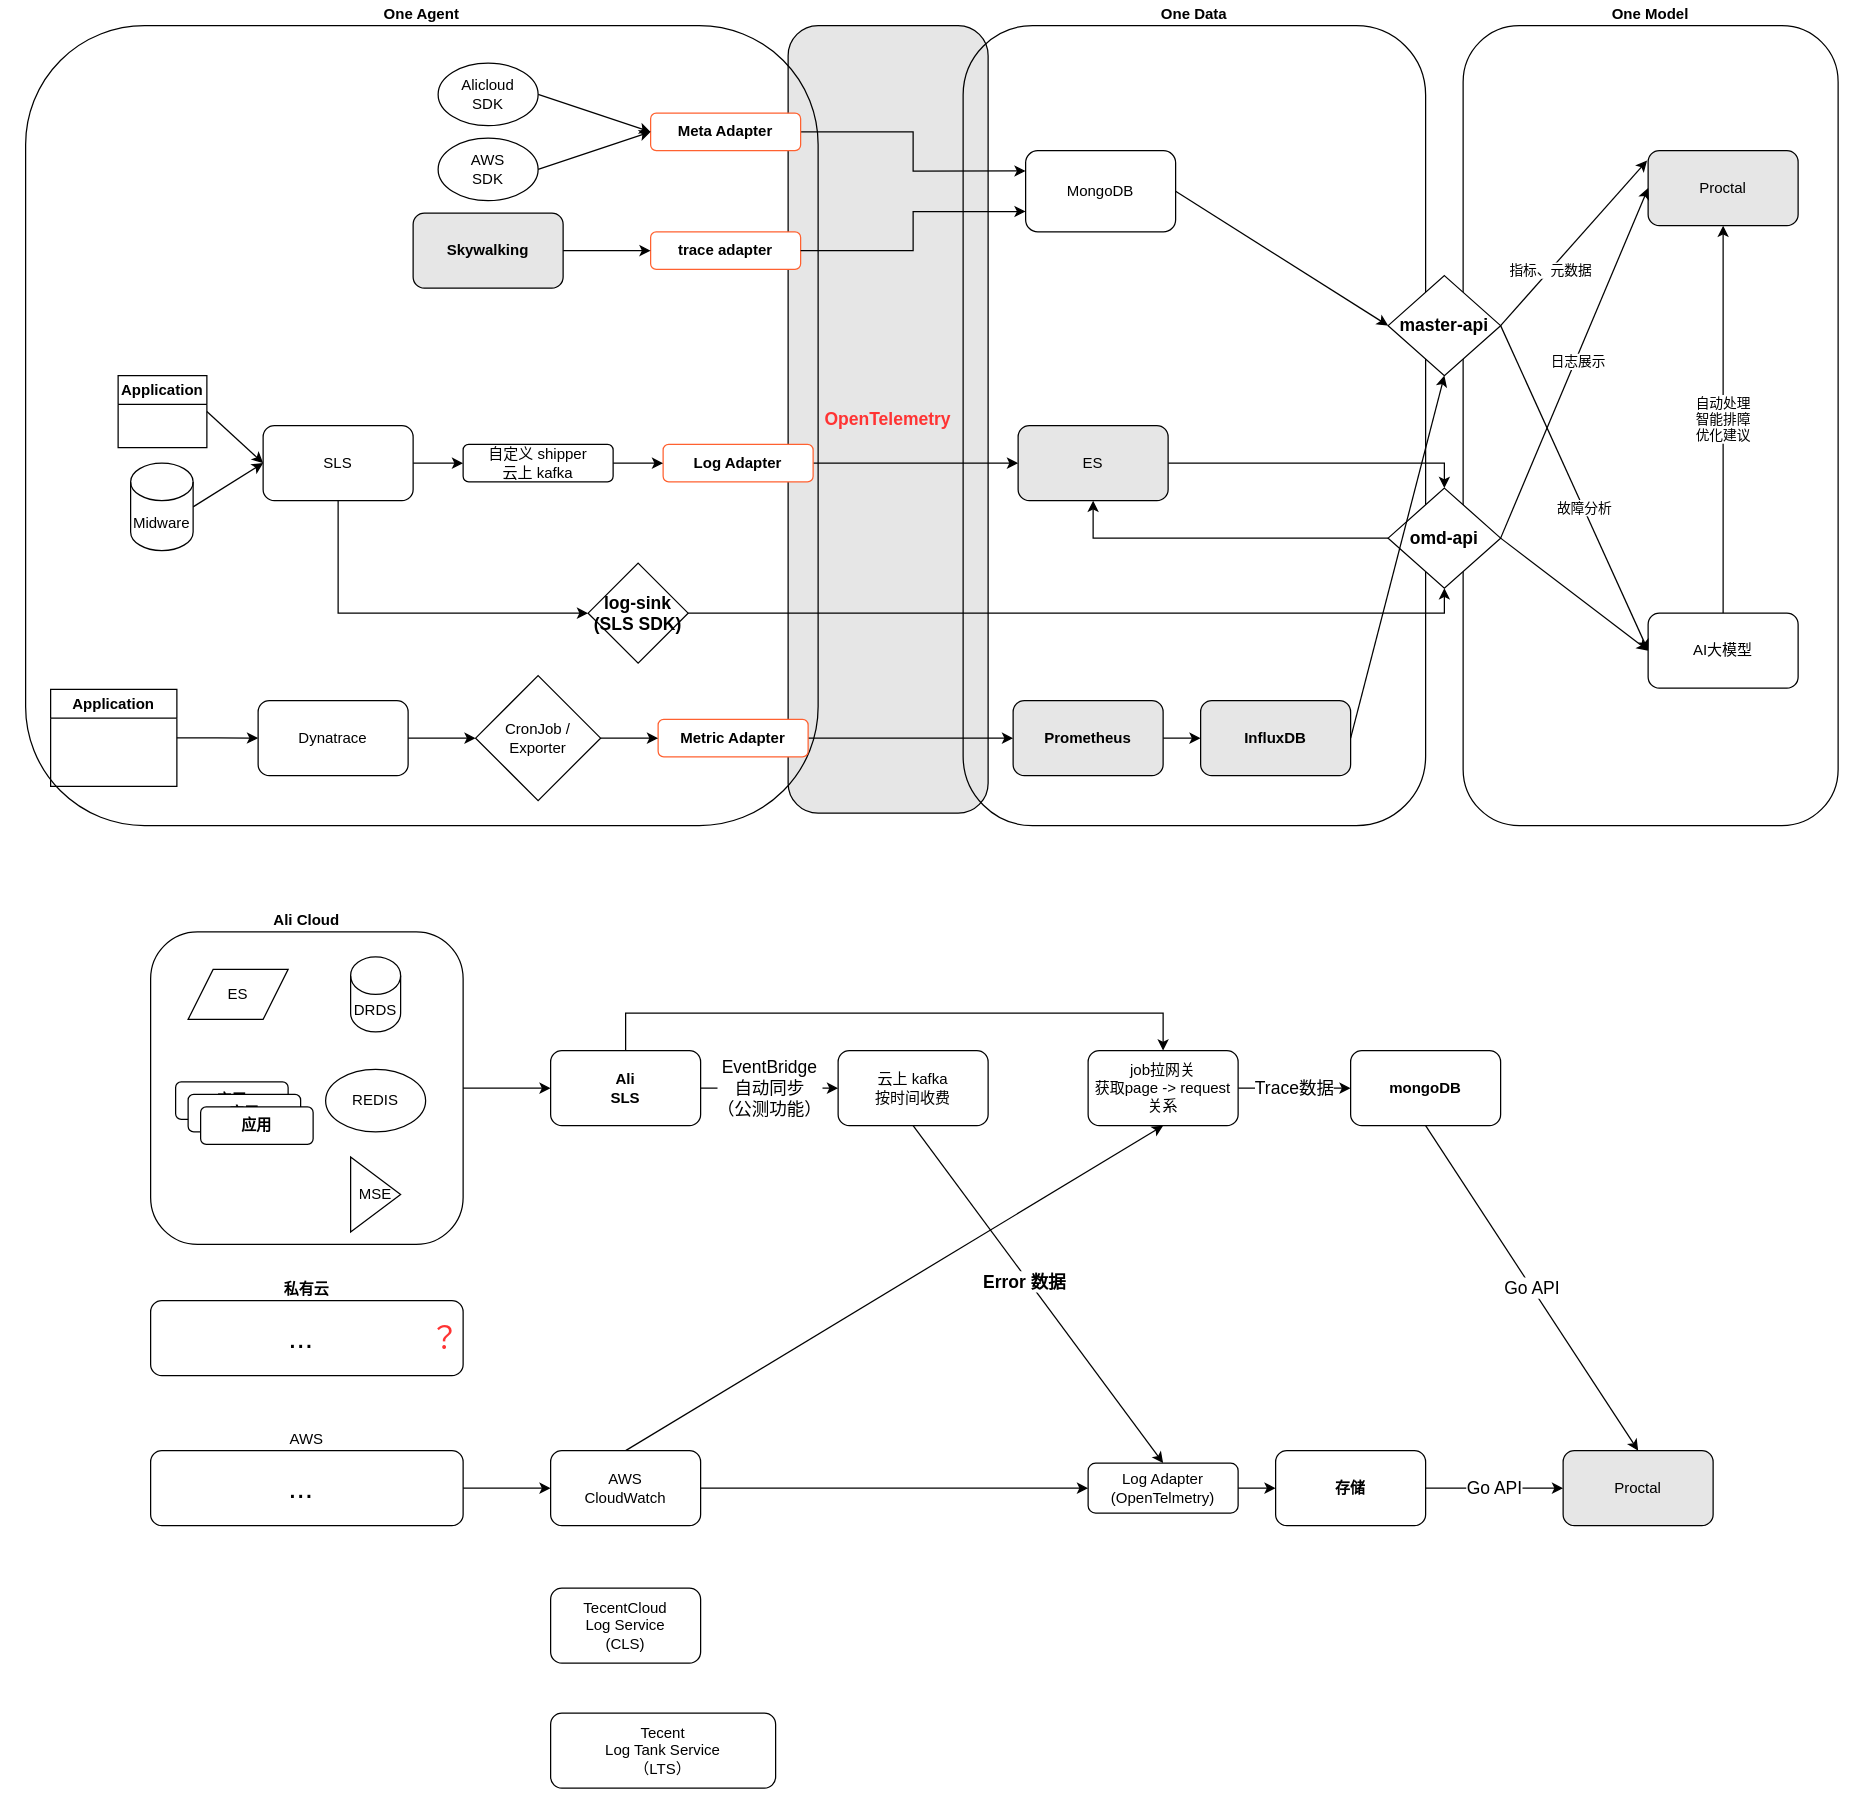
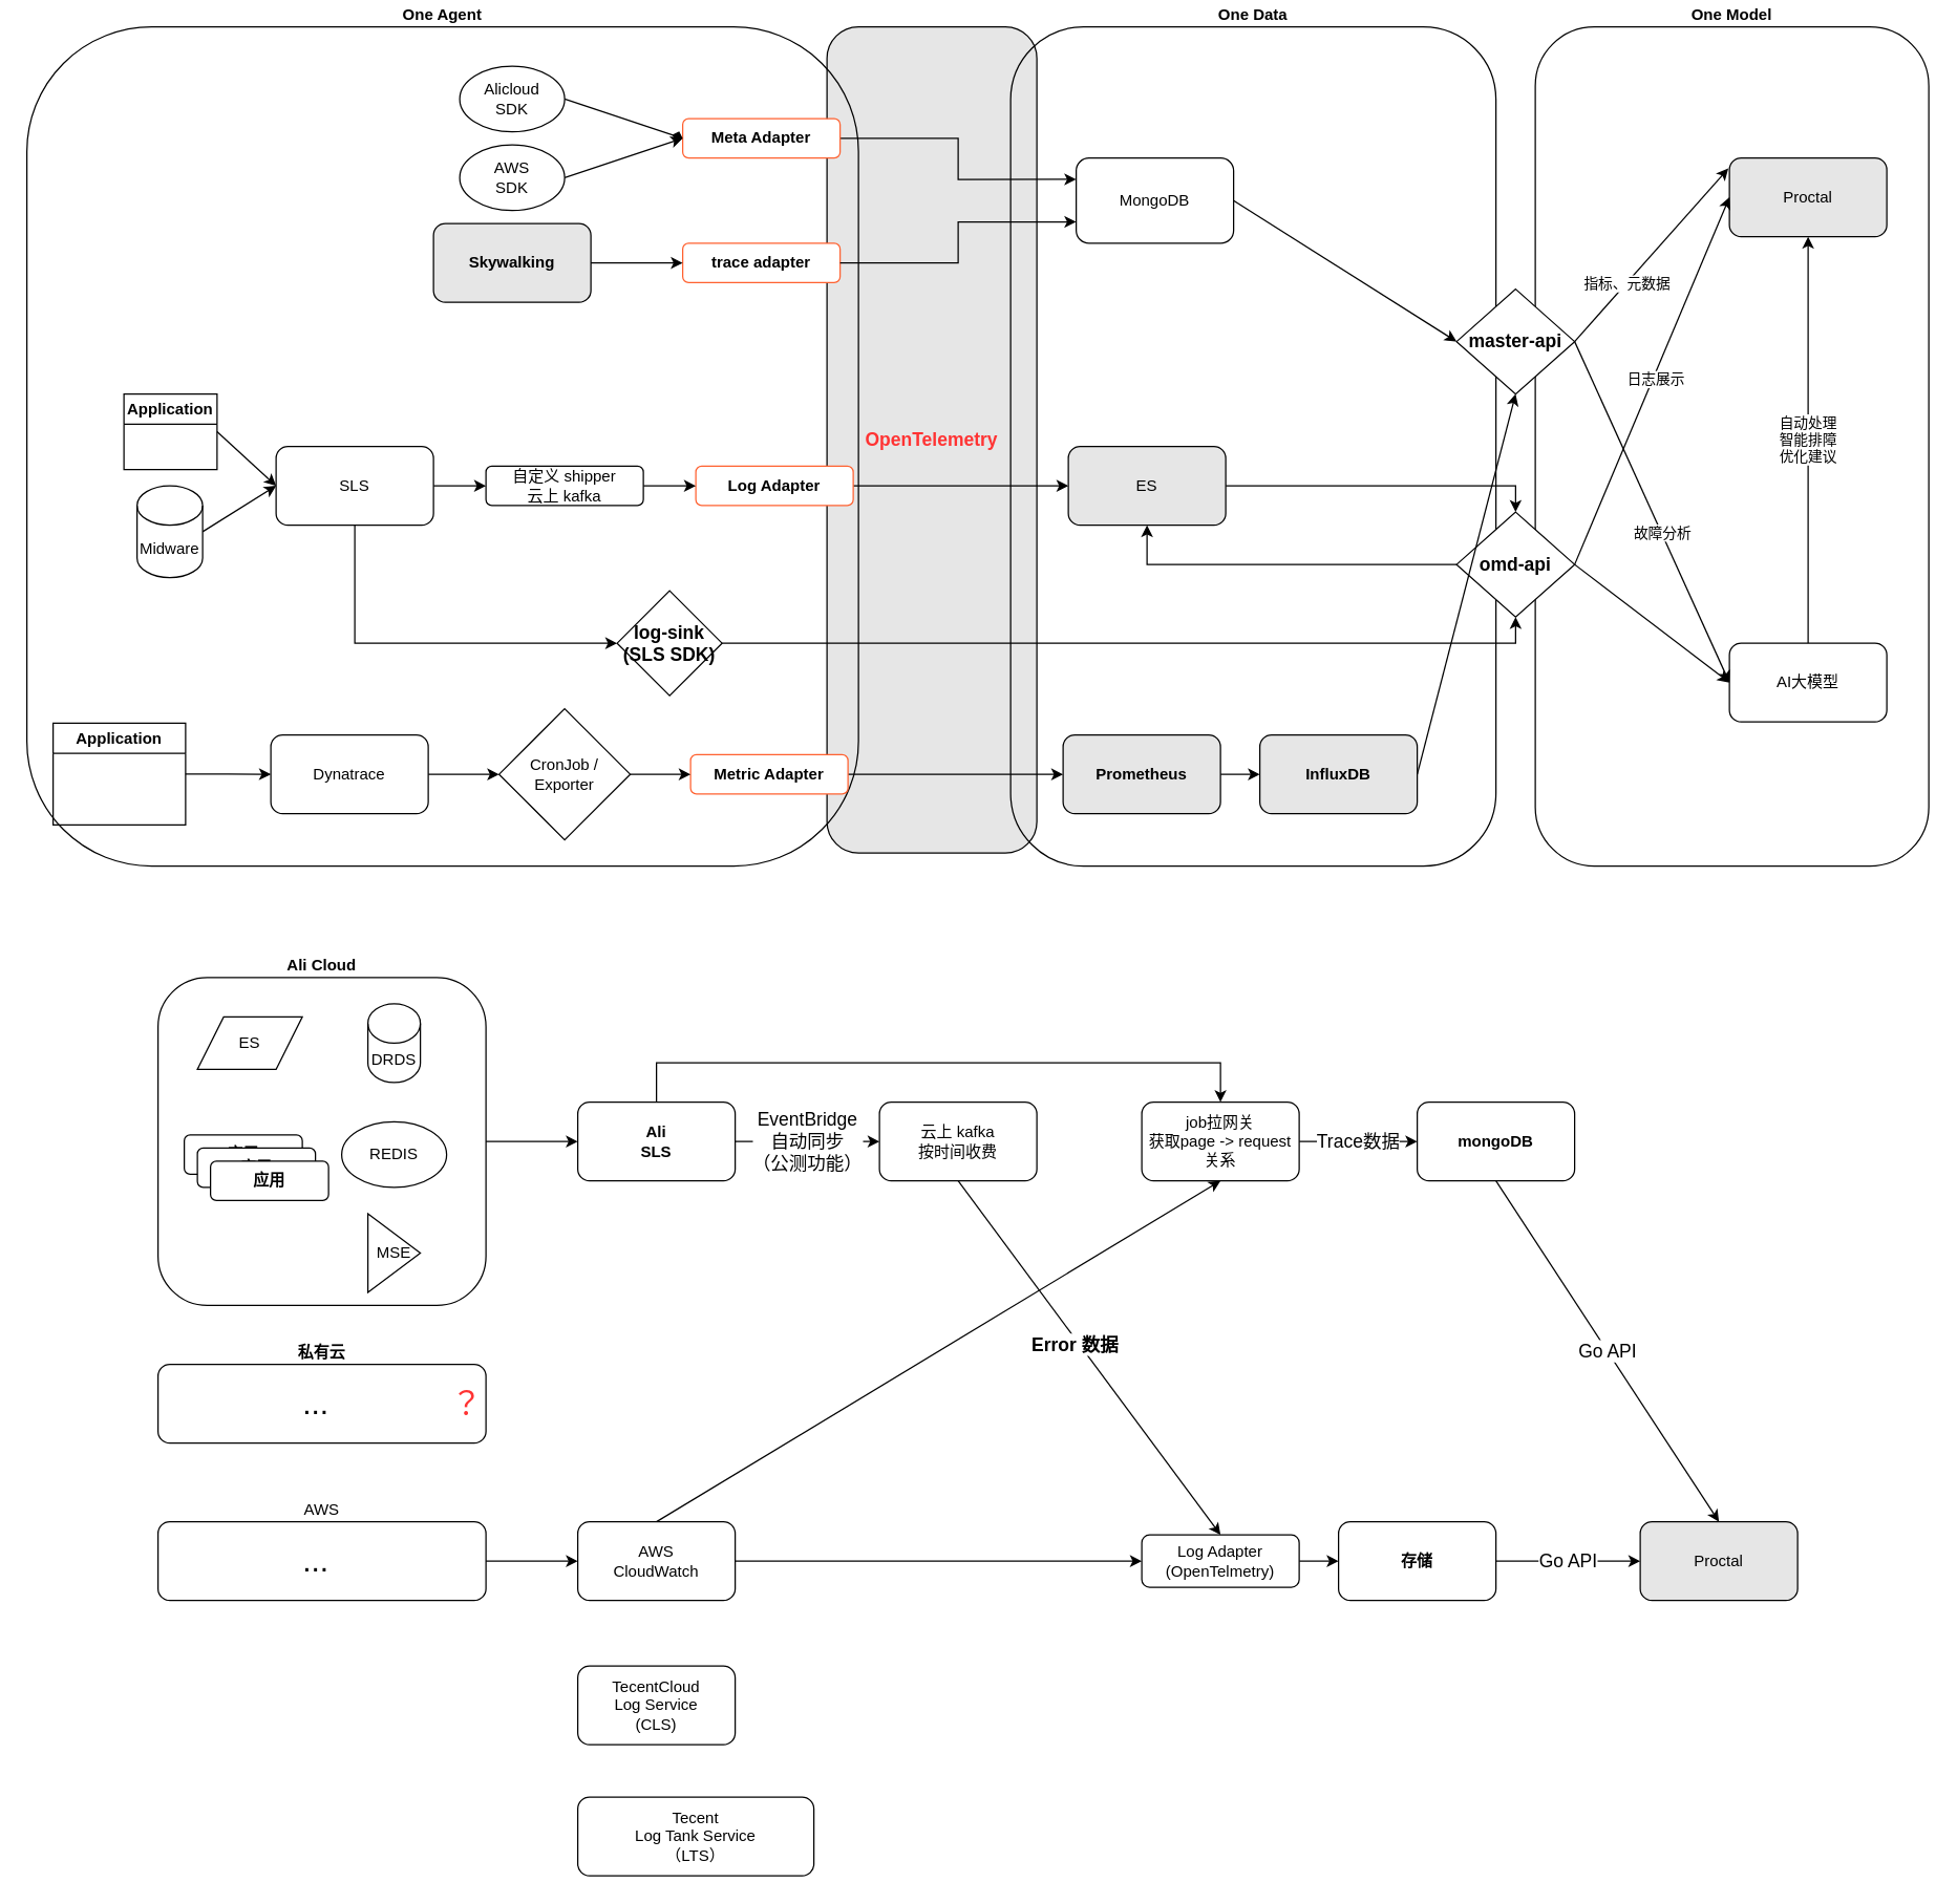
- <mxCell id="75" style="rounded=0;orthogonalLoop=1;jettySize=auto;html=1;exitX=1;exitY=0.5;exitDx=0;exitDy=0;entryX=0;entryY=0.5;entryDx=0;entryDy=0;" edge="1" parent="1" source="81" target="74"><mxGeometry relative="1" as="geometry"><mxPoint x="430" y="77.5" as="sourcePoint" /></mxGeometry></mxCell>
+ <mxCell id="75" style="rounded=0;orthogonalLoop=1;jettySize=auto;html=1;exitX=1;exitY=0.5;exitDx=0;exitDy=0;entryX=0;entryY=0.5;entryDx=0;entryDy=0;endArrow=diamond;" edge="1" parent="1" source="81" target="74"><mxGeometry relative="1" as="geometry"><mxPoint x="430" y="77.5" as="sourcePoint" /></mxGeometry></mxCell>
